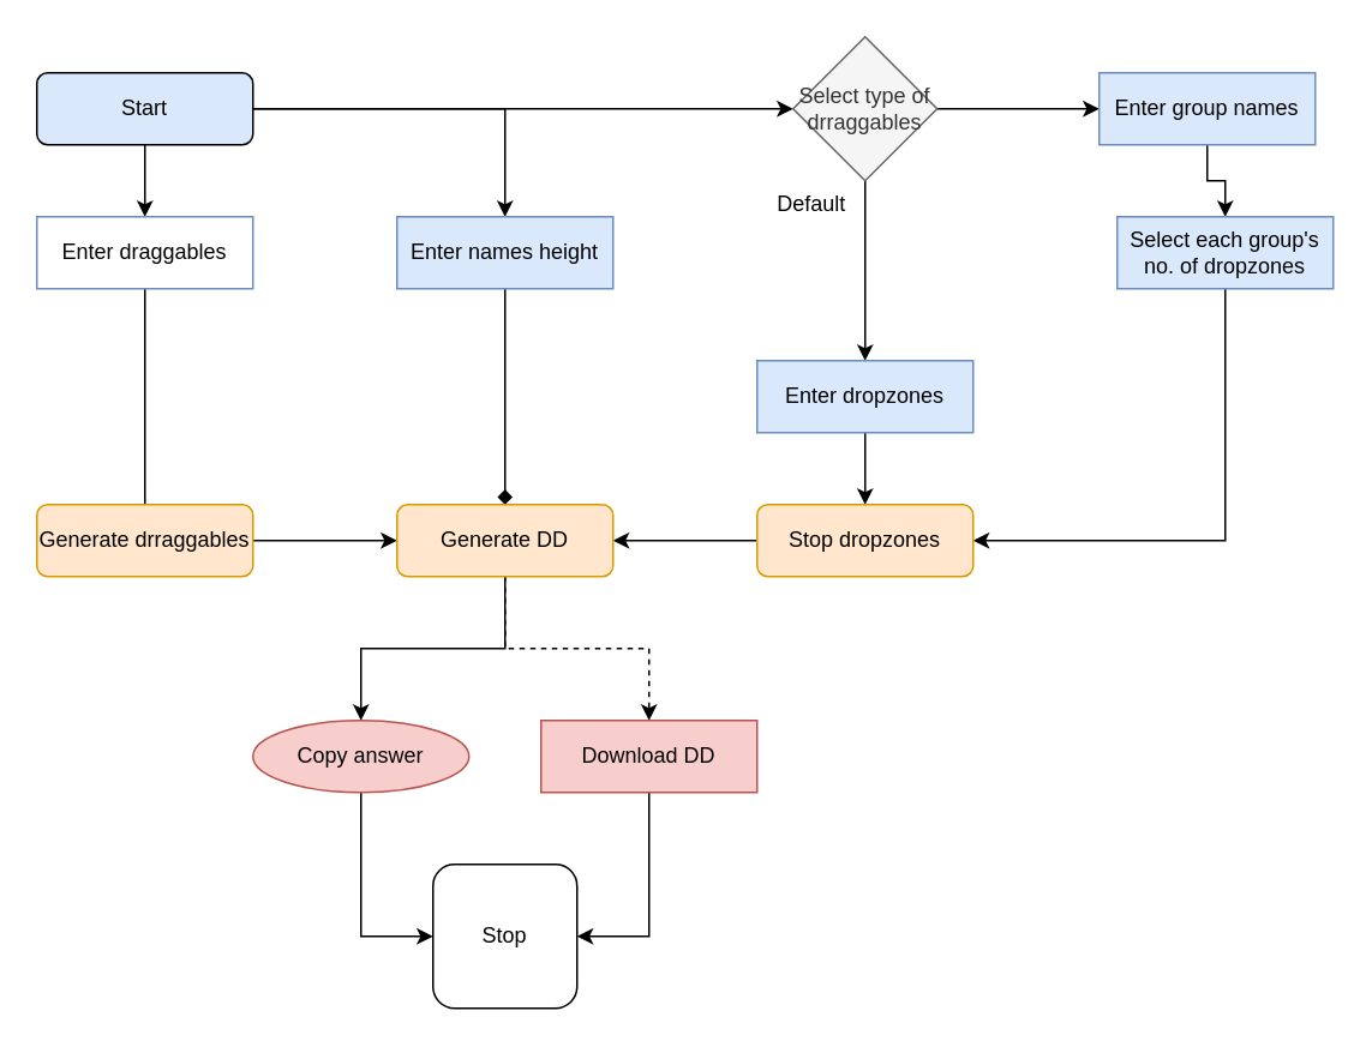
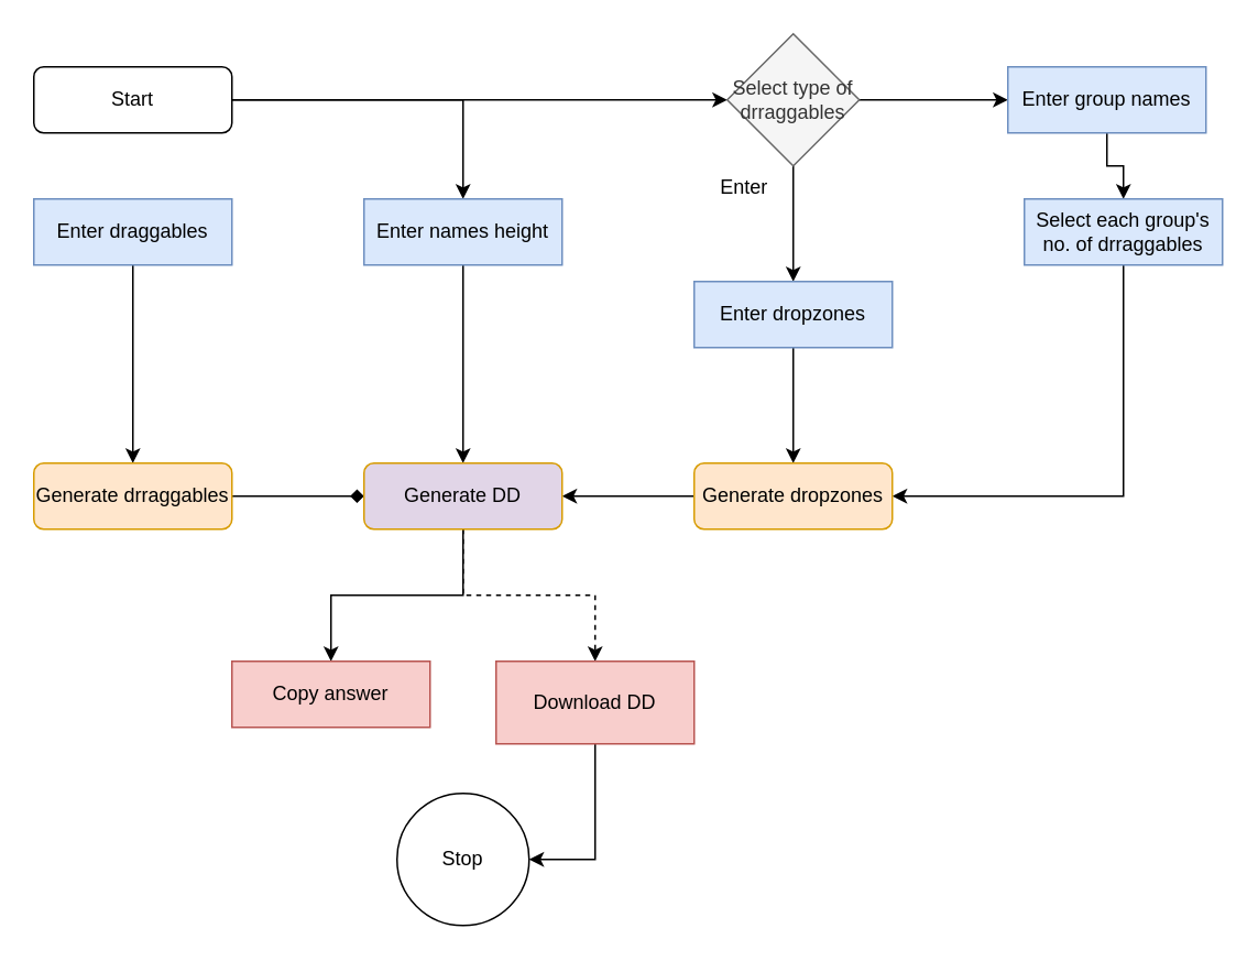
- <mxCell id="5" value="Start" style="rounded=1;whiteSpace=wrap;html=1;fillColor=#dae8fc;" vertex="1" parent="1"><mxGeometry x="20" y="40" width="120" height="40" as="geometry" /></mxCell>
+ <mxCell id="5" value="Start" style="rounded=1;whiteSpace=wrap;html=1;" vertex="1" parent="1"><mxGeometry x="20" y="40" width="120" height="40" as="geometry" /></mxCell>
- <mxCell id="3" style="edgeStyle=orthogonalEdgeStyle;rounded=0;orthogonalLoop=1;jettySize=auto;html=1;exitX=0.5;exitY=1;exitDx=0;exitDy=0;entryX=0.5;entryY=0;entryDx=0;entryDy=0;" edge="1" parent="1" source="5" target="7"><mxGeometry relative="1" as="geometry" /></mxCell>
- <mxCell id="15" value="&lt;div&gt;Default&lt;/div&gt;" style="text;html=1;align=center;verticalAlign=middle;resizable=0;points=[];autosize=1;strokeColor=none;fillColor=none;" vertex="1" parent="1"><mxGeometry x="420" y="98" width="60" height="30" as="geometry" /></mxCell>
+ <mxCell id="15" value="&lt;div&gt;Enter&lt;/div&gt;" style="text;html=1;align=center;verticalAlign=middle;resizable=0;points=[];autosize=1;strokeColor=none;fillColor=none;" vertex="1" parent="1"><mxGeometry x="420" y="98" width="60" height="30" as="geometry" /></mxCell>
- <mxCell id="7" value="Enter draggables" style="rounded=0;whiteSpace=wrap;html=1;fillColor=#ffffff;strokeColor=#6c8ebf;" vertex="1" parent="1"><mxGeometry x="20" y="120" width="120" height="40" as="geometry" /></mxCell>
+ <mxCell id="7" value="Enter draggables" style="rounded=0;whiteSpace=wrap;html=1;fillColor=#dae8fc;strokeColor=#6c8ebf;" vertex="1" parent="1"><mxGeometry x="20" y="120" width="120" height="40" as="geometry" /></mxCell>
- <mxCell id="17" value="Select each group's no. of dropzones" style="rounded=0;whiteSpace=wrap;html=1;fillColor=#dae8fc;strokeColor=#6c8ebf;" vertex="1" parent="1"><mxGeometry x="620" y="120" width="120" height="40" as="geometry" /></mxCell>
+ <mxCell id="17" value="Select each group's no. of drraggables" style="rounded=0;whiteSpace=wrap;html=1;fillColor=#dae8fc;strokeColor=#6c8ebf;" vertex="1" parent="1"><mxGeometry x="620" y="120" width="120" height="40" as="geometry" /></mxCell>
- <mxCell id="12" value="Enter dropzones" style="rounded=0;whiteSpace=wrap;html=1;fillColor=#dae8fc;strokeColor=#6c8ebf;" vertex="1" parent="1"><mxGeometry x="420" y="200" width="120" height="40" as="geometry" /></mxCell>
+ <mxCell id="12" value="Enter dropzones" style="rounded=0;whiteSpace=wrap;html=1;fillColor=#dae8fc;strokeColor=#6c8ebf;" vertex="1" parent="1"><mxGeometry x="420" y="170" width="120" height="40" as="geometry" /></mxCell>
- <mxCell id="22" style="edgeStyle=orthogonalEdgeStyle;rounded=0;orthogonalLoop=1;jettySize=auto;html=1;exitX=0.5;exitY=1;exitDx=0;exitDy=0;entryX=0.5;entryY=0;entryDx=0;entryDy=0;endArrow=diamond;" edge="1" parent="1" source="23" target="26"><mxGeometry relative="1" as="geometry" /></mxCell>
+ <mxCell id="22" style="edgeStyle=orthogonalEdgeStyle;rounded=0;orthogonalLoop=1;jettySize=auto;html=1;exitX=0.5;exitY=1;exitDx=0;exitDy=0;entryX=0.5;entryY=0;entryDx=0;entryDy=0;" edge="1" parent="1" source="23" target="26"><mxGeometry relative="1" as="geometry" /></mxCell>
- <mxCell id="6" style="edgeStyle=orthogonalEdgeStyle;rounded=0;orthogonalLoop=1;jettySize=auto;html=1;exitX=0.5;exitY=1;exitDx=0;exitDy=0;endArrow=none;" edge="1" parent="1" source="7" target="19"><mxGeometry relative="1" as="geometry" /></mxCell>
+ <mxCell id="6" style="edgeStyle=orthogonalEdgeStyle;rounded=0;orthogonalLoop=1;jettySize=auto;html=1;exitX=0.5;exitY=1;exitDx=0;exitDy=0;" edge="1" parent="1" source="7" target="19"><mxGeometry relative="1" as="geometry" /></mxCell>
- <mxCell id="18" style="edgeStyle=orthogonalEdgeStyle;rounded=0;orthogonalLoop=1;jettySize=auto;html=1;exitX=1;exitY=0.5;exitDx=0;exitDy=0;entryX=0;entryY=0.5;entryDx=0;entryDy=0;" edge="1" parent="1" source="19" target="26"><mxGeometry relative="1" as="geometry" /></mxCell>
+ <mxCell id="18" style="edgeStyle=orthogonalEdgeStyle;rounded=0;orthogonalLoop=1;jettySize=auto;html=1;exitX=1;exitY=0.5;exitDx=0;exitDy=0;entryX=0;entryY=0.5;entryDx=0;entryDy=0;endArrow=diamond;" edge="1" parent="1" source="19" target="26"><mxGeometry relative="1" as="geometry" /></mxCell>
- <mxCell id="26" value="Generate DD" style="rounded=1;whiteSpace=wrap;html=1;fillColor=#ffe6cc;strokeColor=#d79b00;" vertex="1" parent="1"><mxGeometry x="220" y="280" width="120" height="40" as="geometry" /></mxCell>
+ <mxCell id="26" value="Generate DD" style="rounded=1;whiteSpace=wrap;html=1;fillColor=#e1d5e7;strokeColor=#d79b00;" vertex="1" parent="1"><mxGeometry x="220" y="280" width="120" height="40" as="geometry" /></mxCell>
- <mxCell id="21" value="Stop dropzones" style="rounded=1;whiteSpace=wrap;html=1;fillColor=#ffe6cc;strokeColor=#d79b00;" vertex="1" parent="1"><mxGeometry x="420" y="280" width="120" height="40" as="geometry" /></mxCell>
+ <mxCell id="21" value="Generate dropzones" style="rounded=1;whiteSpace=wrap;html=1;fillColor=#ffe6cc;strokeColor=#d79b00;" vertex="1" parent="1"><mxGeometry x="420" y="280" width="120" height="40" as="geometry" /></mxCell>
- <mxCell id="28" value="Copy answer" style="ellipse;whiteSpace=wrap;html=1;fillColor=#f8cecc;strokeColor=#b85450;" vertex="1" parent="1"><mxGeometry x="140" y="400" width="120" height="40" as="geometry" /></mxCell>
+ <mxCell id="28" value="Copy answer" style="rounded=0;whiteSpace=wrap;html=1;fillColor=#f8cecc;strokeColor=#b85450;" vertex="1" parent="1"><mxGeometry x="140" y="400" width="120" height="40" as="geometry" /></mxCell>
- <mxCell id="30" value="Download DD" style="rounded=0;whiteSpace=wrap;html=1;fillColor=#f8cecc;strokeColor=#b85450;" vertex="1" parent="1"><mxGeometry x="300" y="400" width="120" height="40" as="geometry" /></mxCell>
+ <mxCell id="30" value="Download DD" style="rounded=0;whiteSpace=wrap;html=1;fillColor=#f8cecc;strokeColor=#b85450;" vertex="1" parent="1"><mxGeometry x="300" y="400" width="120" height="50" as="geometry" /></mxCell>
- <mxCell id="27" style="edgeStyle=orthogonalEdgeStyle;rounded=0;orthogonalLoop=1;jettySize=auto;html=1;exitX=0.5;exitY=1;exitDx=0;exitDy=0;entryX=0;entryY=0.5;entryDx=0;entryDy=0;" edge="1" parent="1" source="28" target="31"><mxGeometry relative="1" as="geometry" /></mxCell>
- <mxCell id="31" value="Stop" style="whiteSpace=wrap;html=1;aspect=fixed;rounded=1;" vertex="1" parent="1"><mxGeometry x="240" y="480" width="80" height="80" as="geometry" /></mxCell>
+ <mxCell id="31" value="Stop" style="ellipse;whiteSpace=wrap;html=1;aspect=fixed;" vertex="1" parent="1"><mxGeometry x="240" y="480" width="80" height="80" as="geometry" /></mxCell>
